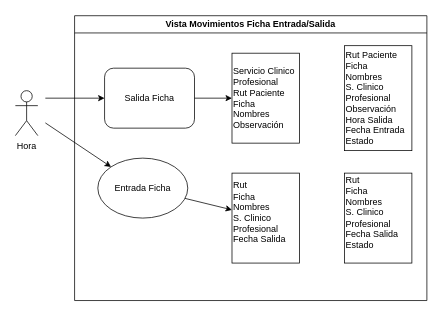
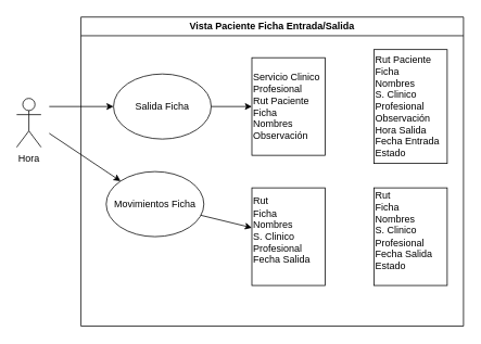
- <mxCell id="3" value="Vista Movimientos Ficha Entrada/Salida" style="swimlane;whiteSpace=wrap;html=1;" vertex="1" parent="1"><mxGeometry x="99" y="20" width="470" height="380" as="geometry" /></mxCell>
+ <mxCell id="3" value="Vista Paciente Ficha Entrada/Salida" style="swimlane;whiteSpace=wrap;html=1;" vertex="1" parent="1"><mxGeometry x="99" y="20" width="470" height="380" as="geometry" /></mxCell>
- <mxCell id="4" value="Salida Ficha" style="whiteSpace=wrap;html=1;rounded=1;" vertex="1" parent="3"><mxGeometry x="40" y="70" width="120" height="80" as="geometry" /></mxCell>
+ <mxCell id="4" value="Salida Ficha" style="ellipse;whiteSpace=wrap;html=1;" vertex="1" parent="3"><mxGeometry x="40" y="70" width="120" height="80" as="geometry" /></mxCell>
- <mxCell id="6" value="Entrada Ficha" style="ellipse;whiteSpace=wrap;html=1;" vertex="1" parent="3"><mxGeometry x="31" y="190" width="120" height="80" as="geometry" /></mxCell>
+ <mxCell id="6" value="Movimientos Ficha" style="ellipse;whiteSpace=wrap;html=1;" vertex="1" parent="3"><mxGeometry x="31" y="190" width="120" height="80" as="geometry" /></mxCell>
